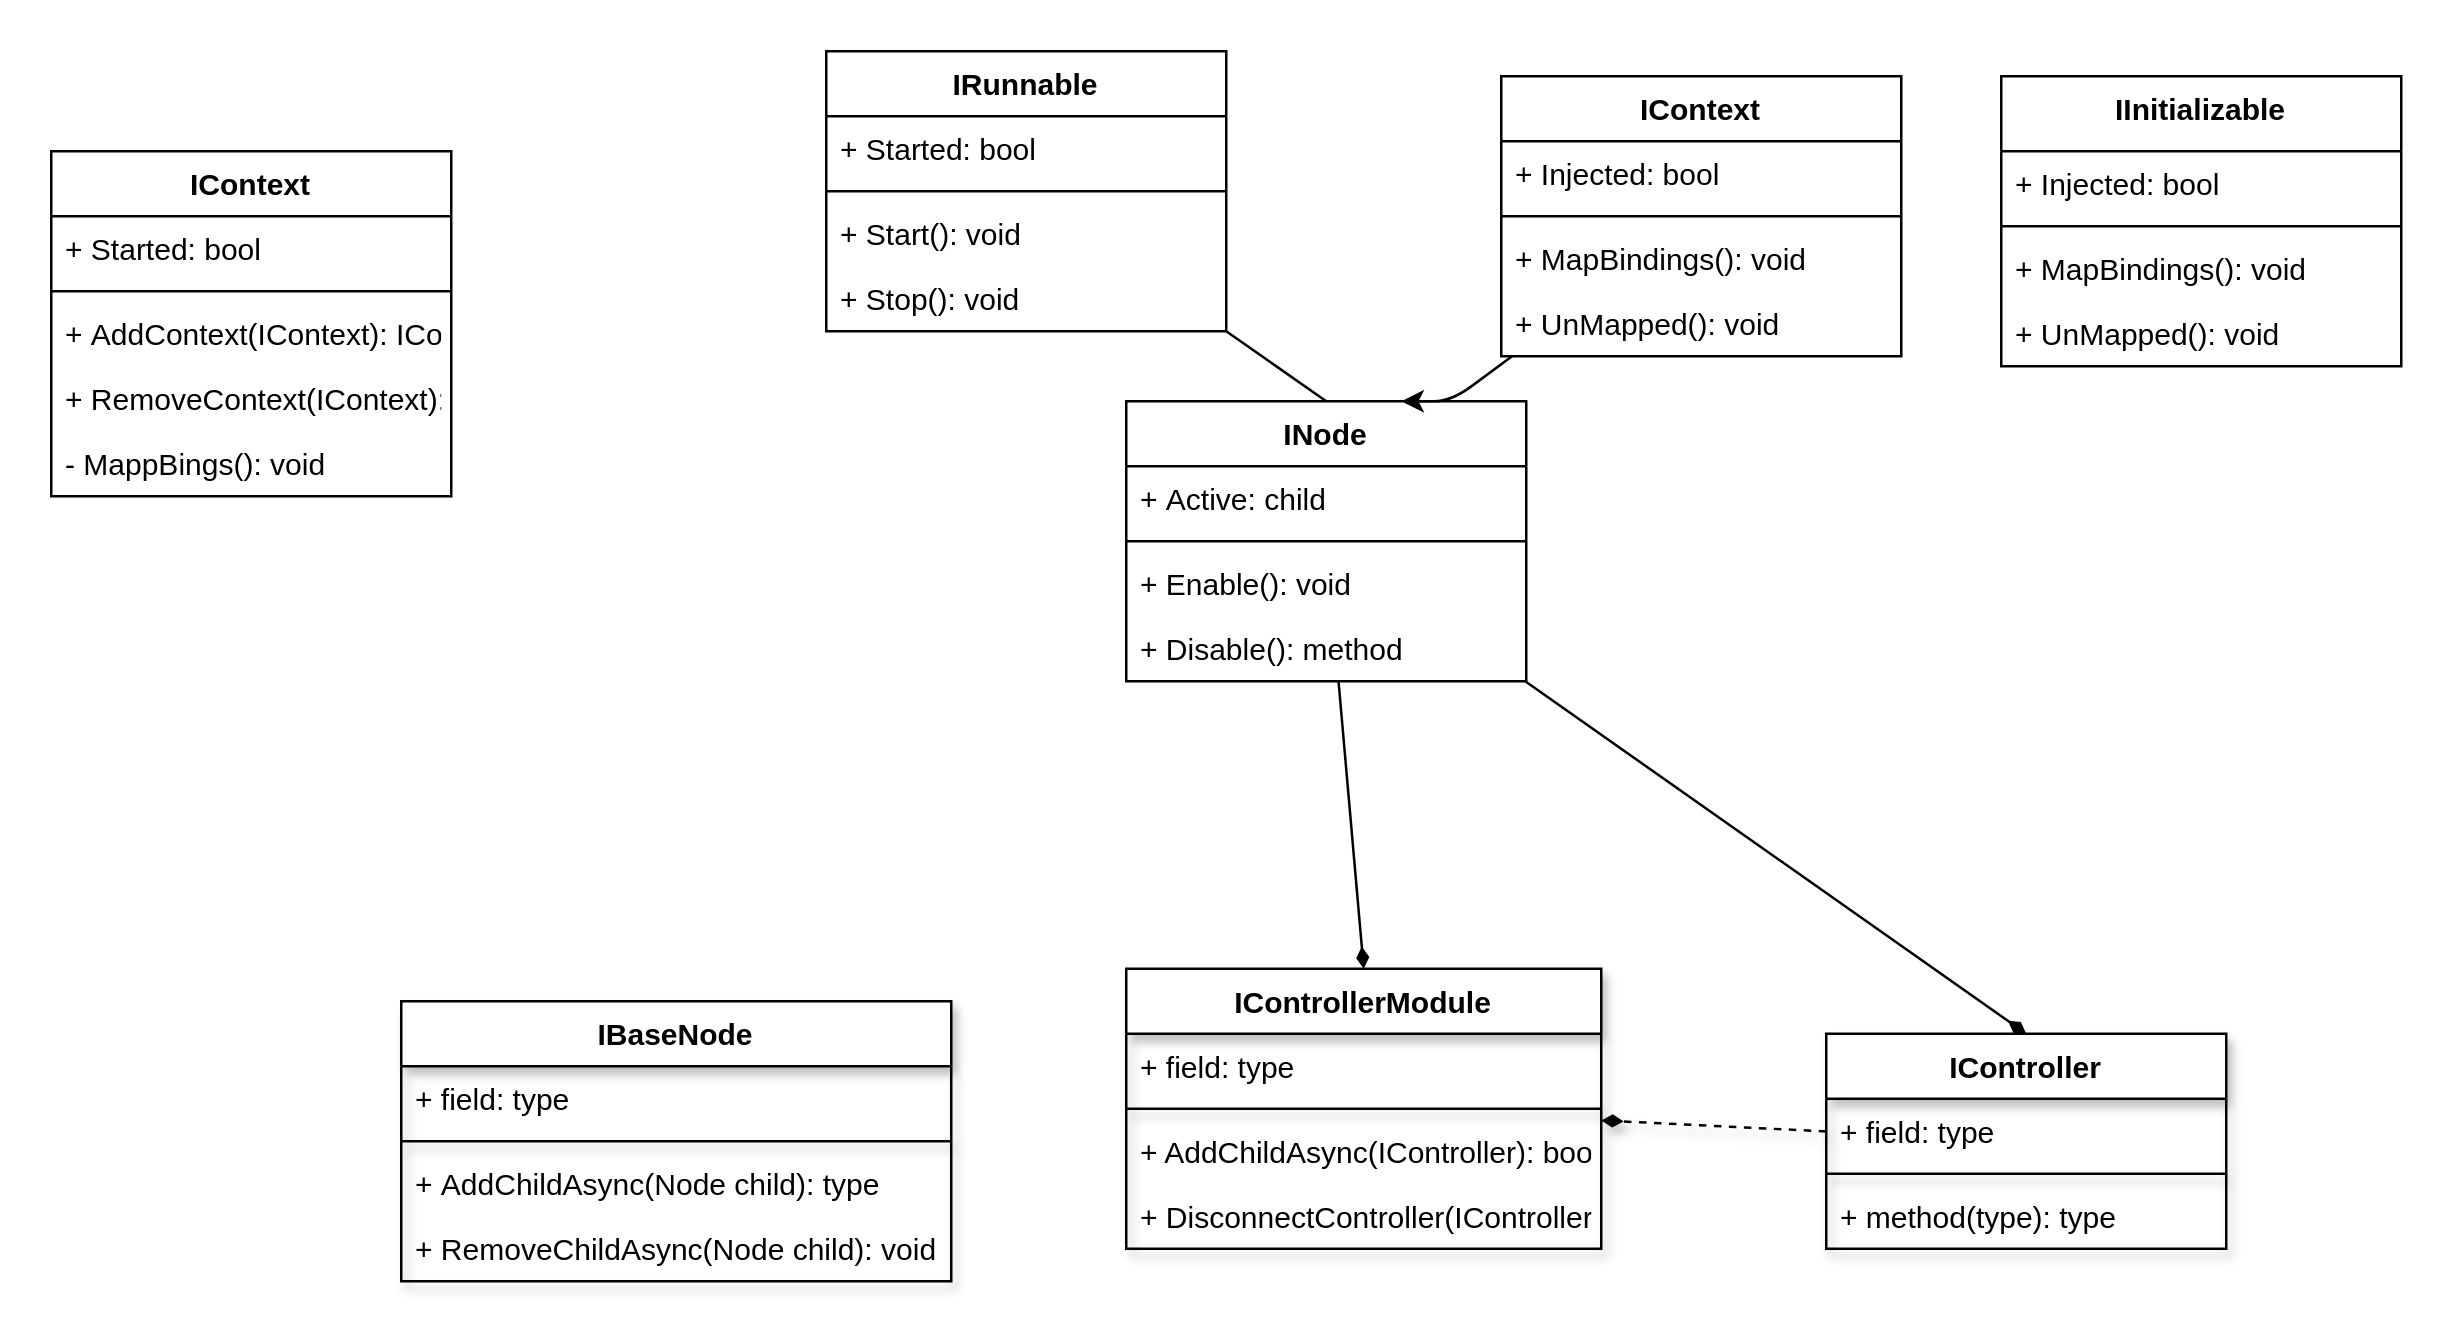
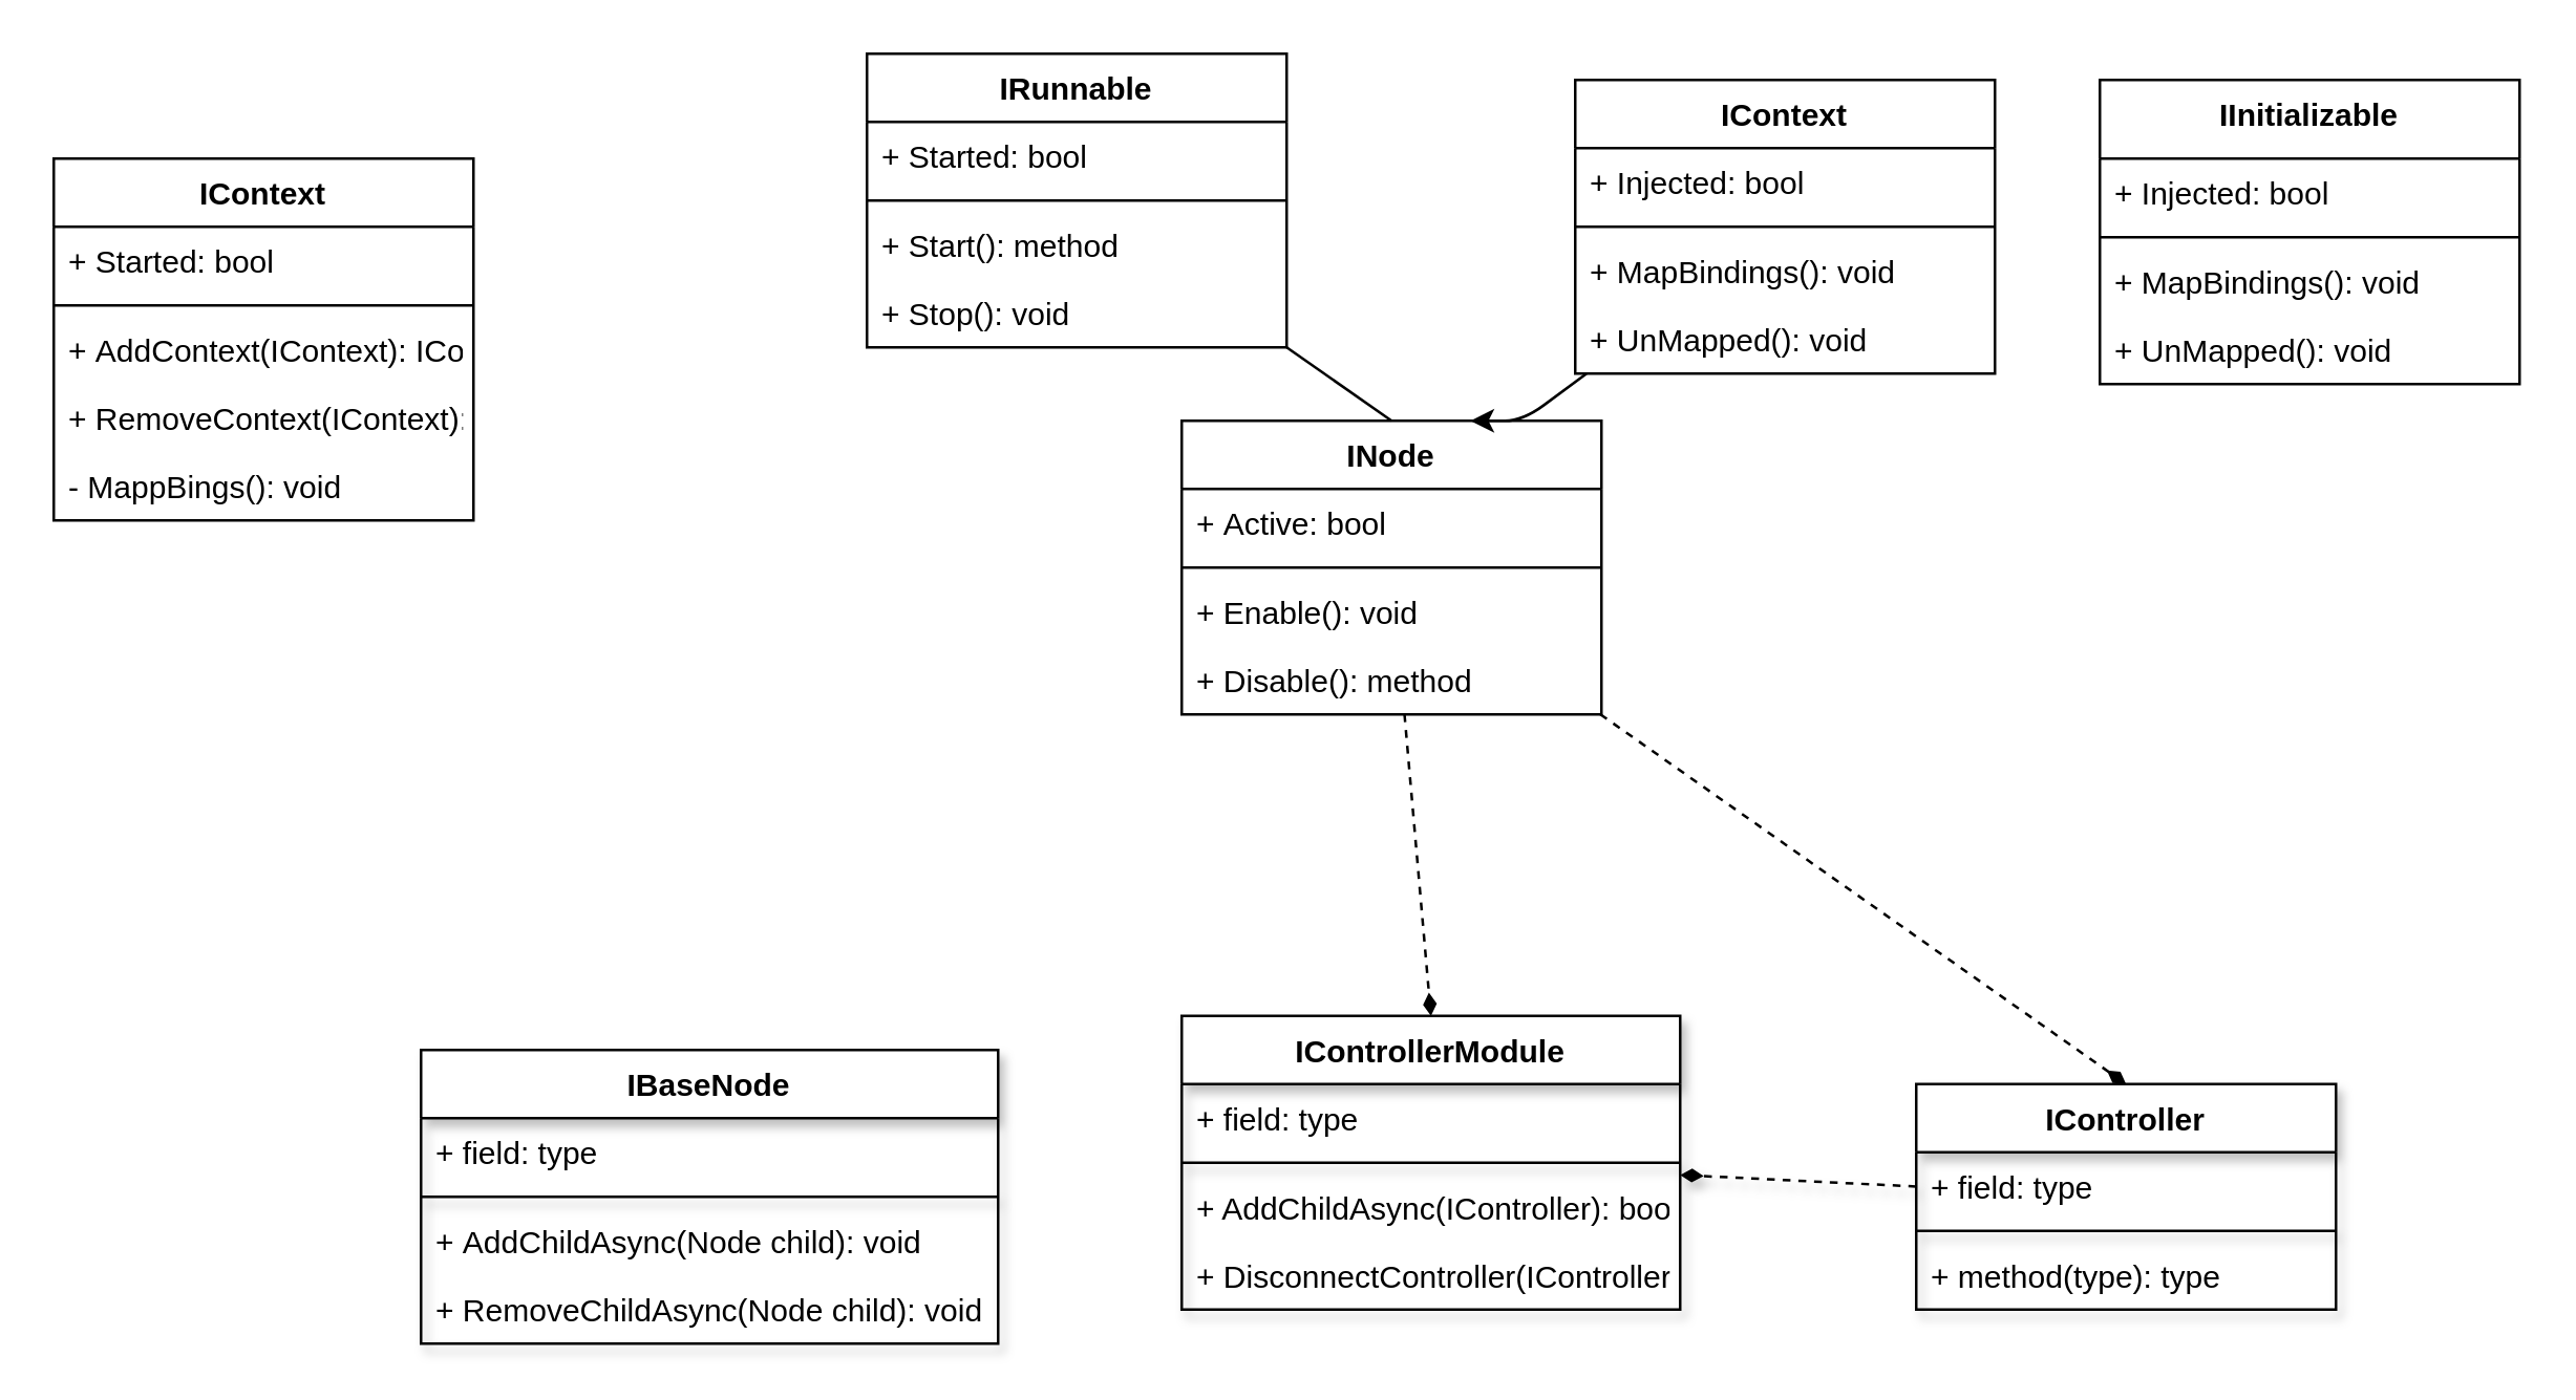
- <mxCell id="13" value="+ Start(): void" style="text;strokeColor=none;fillColor=none;align=left;verticalAlign=top;spacingLeft=4;spacingRight=4;overflow=hidden;rotatable=0;points=[[0,0.5],[1,0.5]];portConstraint=eastwest;" parent="10" vertex="1"><mxGeometry y="60" width="160" height="26" as="geometry" /></mxCell>
+ <mxCell id="13" value="+ Start(): method" style="text;strokeColor=none;fillColor=none;align=left;verticalAlign=top;spacingLeft=4;spacingRight=4;overflow=hidden;rotatable=0;points=[[0,0.5],[1,0.5]];portConstraint=eastwest;" parent="10" vertex="1"><mxGeometry y="60" width="160" height="26" as="geometry" /></mxCell>
- <mxCell id="5" value="+ Active: child" style="text;strokeColor=none;fillColor=none;align=left;verticalAlign=top;spacingLeft=4;spacingRight=4;overflow=hidden;rotatable=0;points=[[0,0.5],[1,0.5]];portConstraint=eastwest;" parent="4" vertex="1"><mxGeometry y="26" width="160" height="26" as="geometry" /></mxCell>
+ <mxCell id="5" value="+ Active: bool" style="text;strokeColor=none;fillColor=none;align=left;verticalAlign=top;spacingLeft=4;spacingRight=4;overflow=hidden;rotatable=0;points=[[0,0.5],[1,0.5]];portConstraint=eastwest;" parent="4" vertex="1"><mxGeometry y="26" width="160" height="26" as="geometry" /></mxCell>
- <mxCell id="2" style="edgeStyle=none;html=1;entryX=0.5;entryY=0;entryDx=0;entryDy=0;endArrow=diamondThin;endFill=1;" parent="1" source="4" target="31" edge="1"><mxGeometry relative="1" as="geometry" /></mxCell>
+ <mxCell id="2" style="edgeStyle=none;html=1;entryX=0.5;entryY=0;entryDx=0;entryDy=0;endArrow=diamondThin;endFill=1;dashed=1;" parent="1" source="4" target="31" edge="1"><mxGeometry relative="1" as="geometry" /></mxCell>
- <mxCell id="3" style="edgeStyle=none;html=1;entryX=0.5;entryY=0;entryDx=0;entryDy=0;endArrow=diamondThin;endFill=1;" parent="1" source="4" target="27" edge="1"><mxGeometry relative="1" as="geometry" /></mxCell>
+ <mxCell id="3" style="edgeStyle=none;html=1;entryX=0.5;entryY=0;entryDx=0;entryDy=0;endArrow=diamondThin;endFill=1;dashed=1;" parent="1" source="4" target="27" edge="1"><mxGeometry relative="1" as="geometry" /></mxCell>
- <mxCell id="24" value="+ AddChildAsync(Node child): type" style="text;strokeColor=none;fillColor=none;align=left;verticalAlign=top;spacingLeft=4;spacingRight=4;overflow=hidden;rotatable=0;points=[[0,0.5],[1,0.5]];portConstraint=eastwest;shadow=1;" parent="21" vertex="1"><mxGeometry y="60" width="220" height="26" as="geometry" /></mxCell>
+ <mxCell id="24" value="+ AddChildAsync(Node child): void" style="text;strokeColor=none;fillColor=none;align=left;verticalAlign=top;spacingLeft=4;spacingRight=4;overflow=hidden;rotatable=0;points=[[0,0.5],[1,0.5]];portConstraint=eastwest;shadow=1;" parent="21" vertex="1"><mxGeometry y="60" width="220" height="26" as="geometry" /></mxCell>
